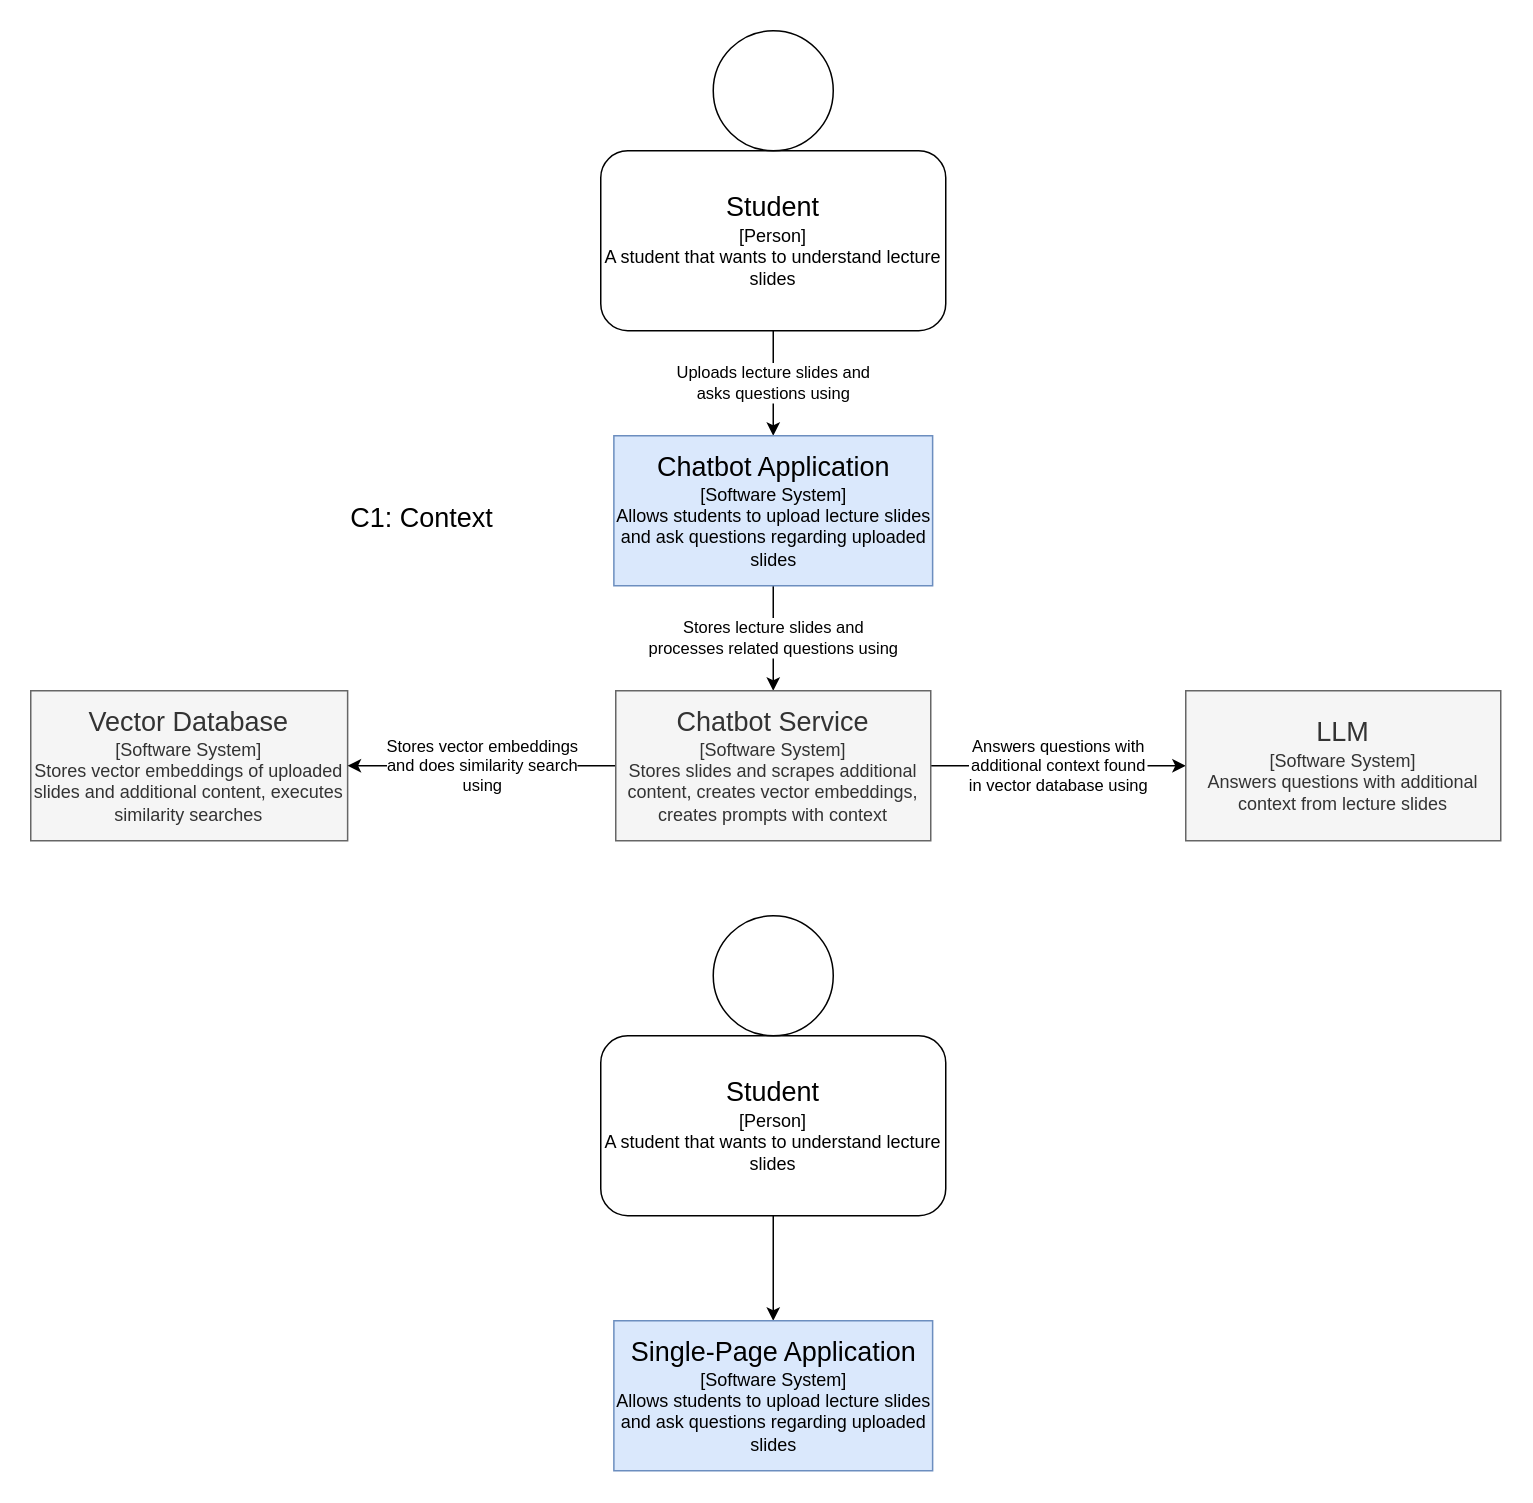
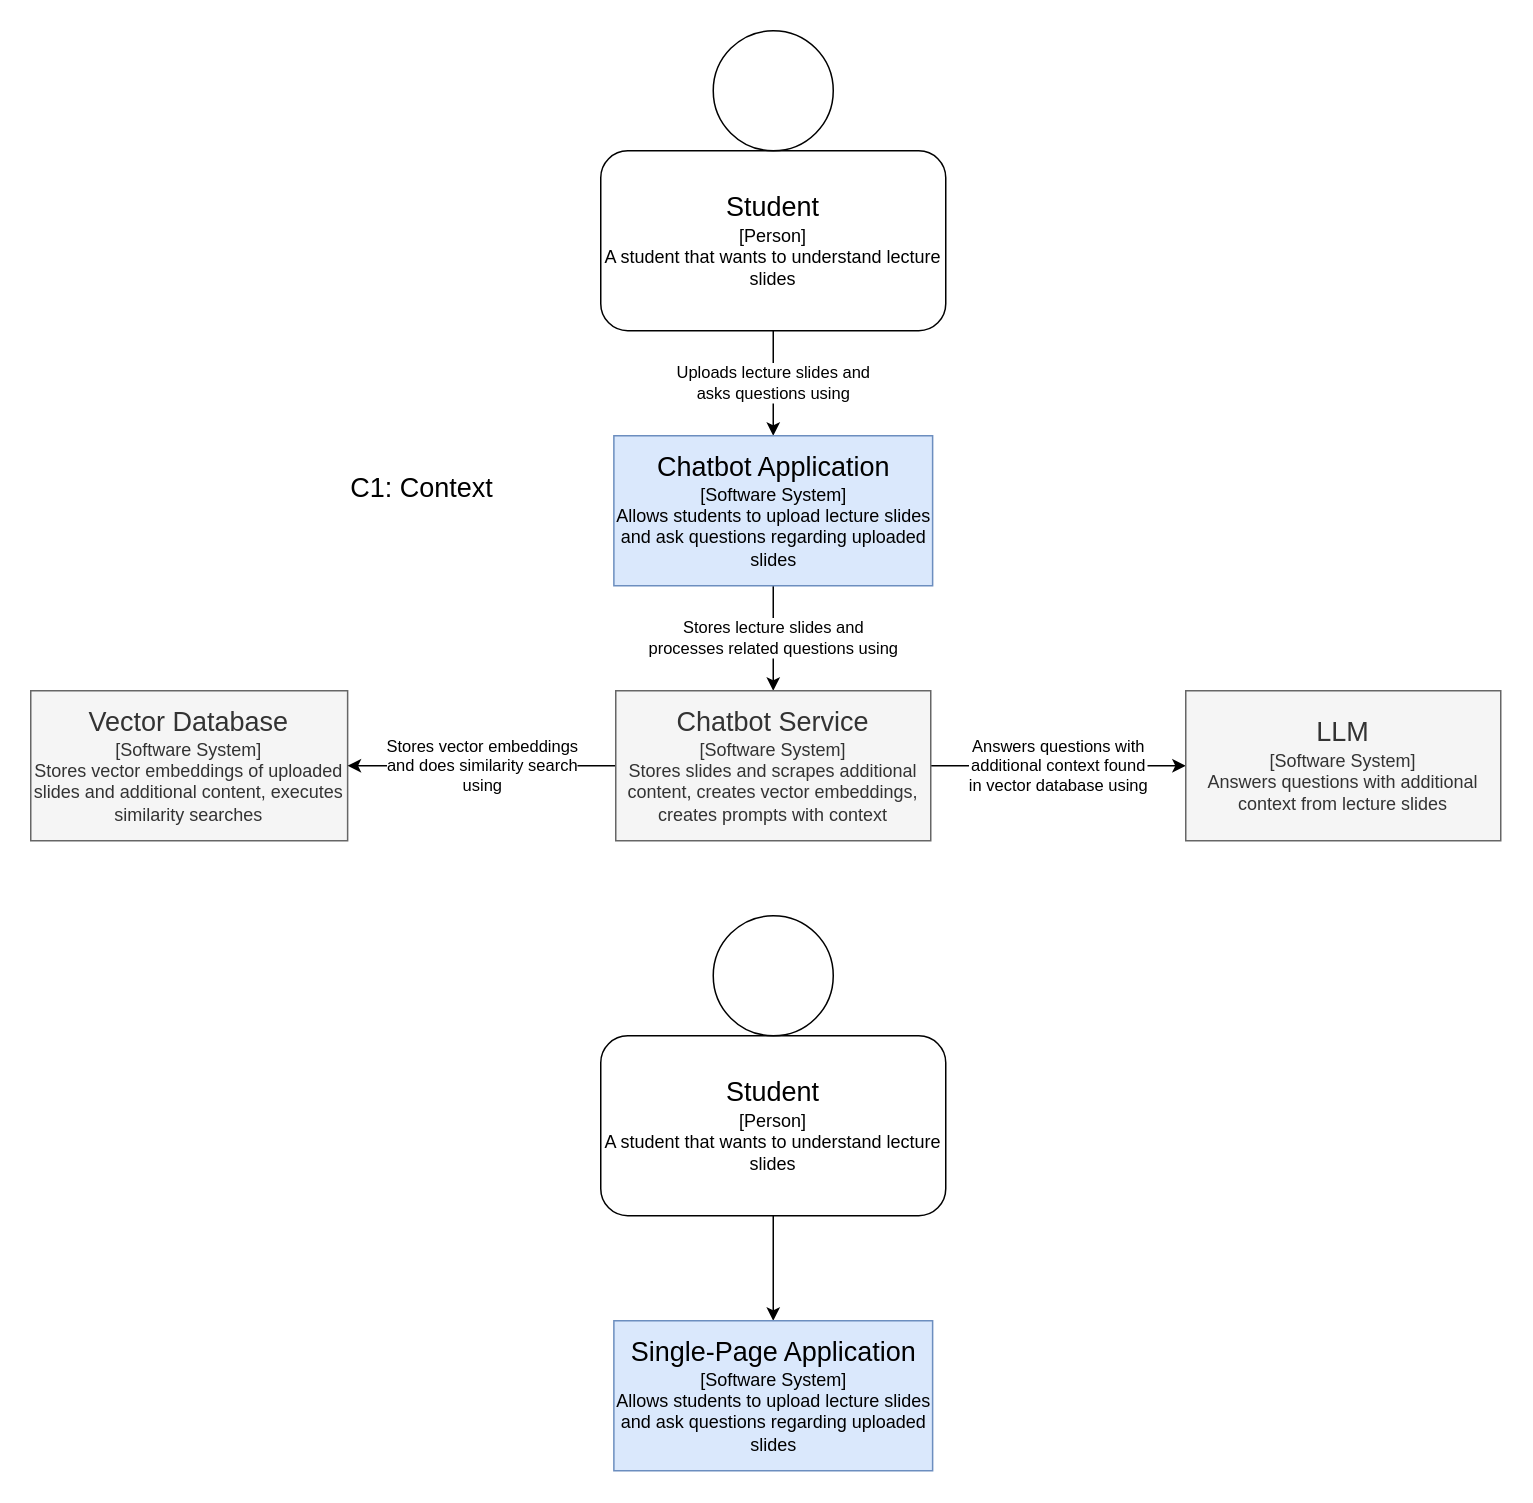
- <mxCell id="2" value="&lt;font style=&quot;font-size: 18px;&quot;&gt;C1: Context&lt;br&gt;&lt;/font&gt;" style="text;html=1;strokeColor=none;fillColor=none;align=center;verticalAlign=middle;whiteSpace=wrap;rounded=0;" vertex="1" parent="1"><mxGeometry x="231.25" y="330" width="100" height="30" as="geometry" /></mxCell>
+ <mxCell id="2" value="&lt;font style=&quot;font-size: 18px;&quot;&gt;C1: Context&lt;br&gt;&lt;/font&gt;" style="text;html=1;strokeColor=none;fillColor=none;align=center;verticalAlign=middle;whiteSpace=wrap;rounded=0;" vertex="1" parent="1"><mxGeometry x="231.25" y="310" width="100" height="30" as="geometry" /></mxCell>
